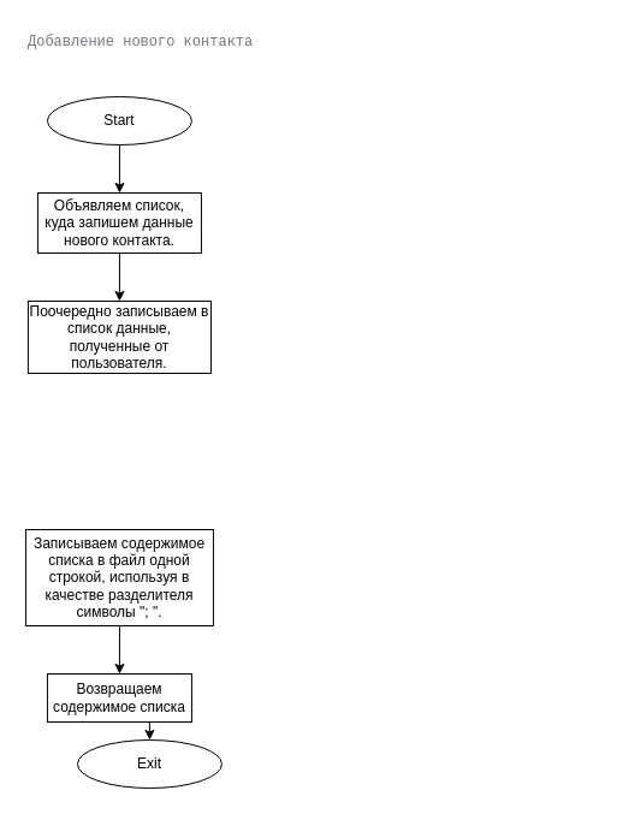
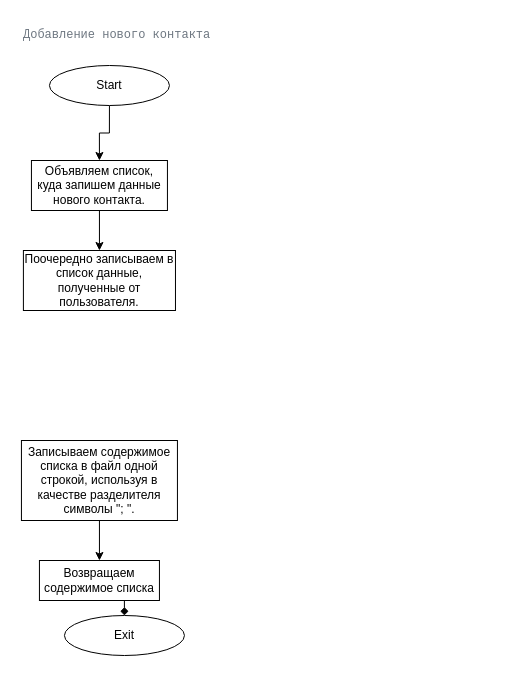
- <mxCell id="4" value="Start" style="ellipse;whiteSpace=wrap;html=1;" vertex="1" parent="1"><mxGeometry x="38.94" y="80" width="120" height="40" as="geometry" /></mxCell>
+ <mxCell id="4" value="Start" style="ellipse;whiteSpace=wrap;html=1;" vertex="1" parent="1"><mxGeometry x="48.94" y="65" width="120" height="40" as="geometry" /></mxCell>
- <mxCell id="10" style="edgeStyle=orthogonalEdgeStyle;rounded=0;orthogonalLoop=1;jettySize=auto;html=1;exitX=0.5;exitY=1;exitDx=0;exitDy=0;entryX=0.5;entryY=0;entryDx=0;entryDy=0;fontFamily=Helvetica;" edge="1" parent="1" source="11" target="12"><mxGeometry relative="1" as="geometry" /></mxCell>
+ <mxCell id="10" style="edgeStyle=orthogonalEdgeStyle;rounded=0;orthogonalLoop=1;jettySize=auto;html=1;exitX=0.5;exitY=1;exitDx=0;exitDy=0;entryX=0.5;entryY=0;entryDx=0;entryDy=0;fontFamily=Helvetica;endArrow=diamond;" edge="1" parent="1" source="11" target="12"><mxGeometry relative="1" as="geometry" /></mxCell>
